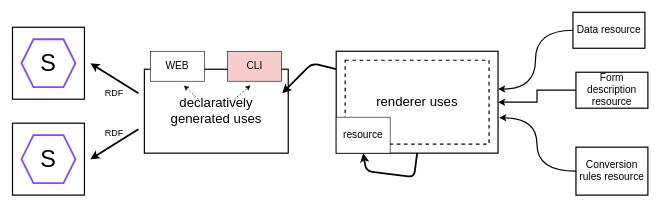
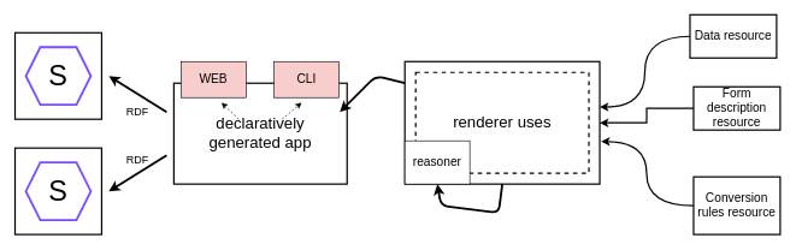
- <mxCell id="22" value="&lt;font style=&quot;font-size: 17px;&quot;&gt;WEB&lt;/font&gt;" style="rounded=0;whiteSpace=wrap;html=1;" parent="1" vertex="1"><mxGeometry x="250" y="85" width="90" height="50" as="geometry" /></mxCell>
+ <mxCell id="22" value="&lt;font style=&quot;font-size: 17px;&quot;&gt;WEB&lt;/font&gt;" style="rounded=0;whiteSpace=wrap;html=1;fillColor=#f8cecc;" parent="1" vertex="1"><mxGeometry x="250" y="85" width="90" height="50" as="geometry" /></mxCell>
- <mxCell id="2" value="&lt;font style=&quot;font-size: 22px;&quot;&gt;declaratively&lt;br&gt;generated uses&lt;/font&gt;" style="rounded=0;whiteSpace=wrap;html=1;strokeWidth=2;" parent="1" vertex="1"><mxGeometry x="240" y="115" width="240" height="140" as="geometry" /></mxCell>
+ <mxCell id="2" value="&lt;font style=&quot;font-size: 22px;&quot;&gt;declaratively&lt;br&gt;generated app&lt;/font&gt;" style="rounded=0;whiteSpace=wrap;html=1;strokeWidth=2;" parent="1" vertex="1"><mxGeometry x="240" y="115" width="240" height="140" as="geometry" /></mxCell>
- <mxCell id="26" value="&lt;font style=&quot;font-size: 17px;&quot;&gt;resource&lt;/font&gt;" style="rounded=0;whiteSpace=wrap;html=1;" parent="1" vertex="1"><mxGeometry x="560" y="195" width="90" height="60" as="geometry" /></mxCell>
+ <mxCell id="26" value="&lt;font style=&quot;font-size: 17px;&quot;&gt;reasoner&lt;/font&gt;" style="rounded=0;whiteSpace=wrap;html=1;" parent="1" vertex="1"><mxGeometry x="560" y="195" width="90" height="60" as="geometry" /></mxCell>
